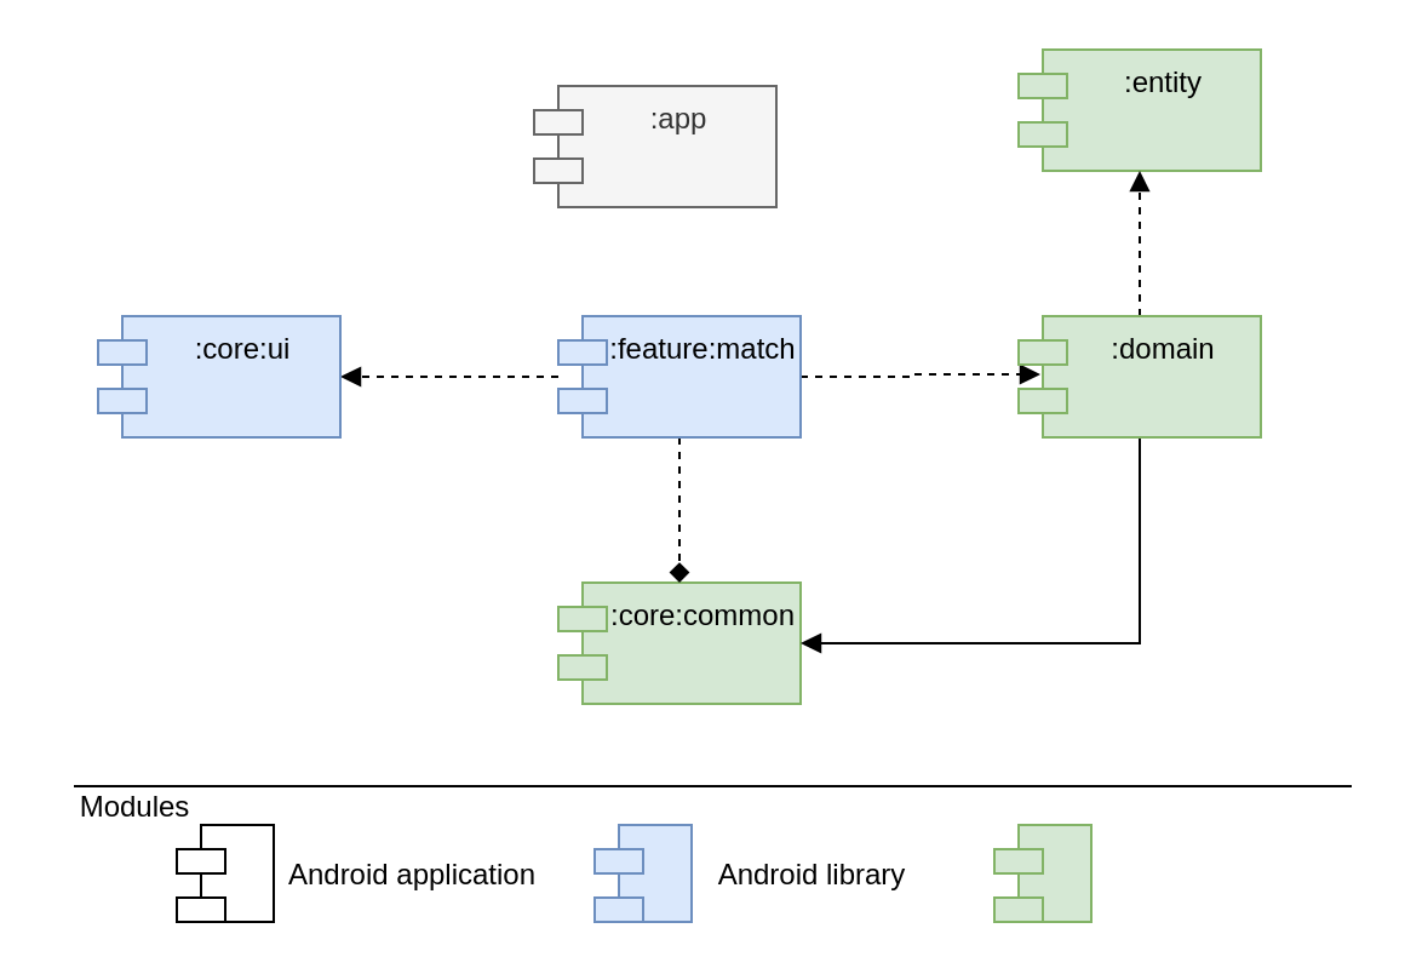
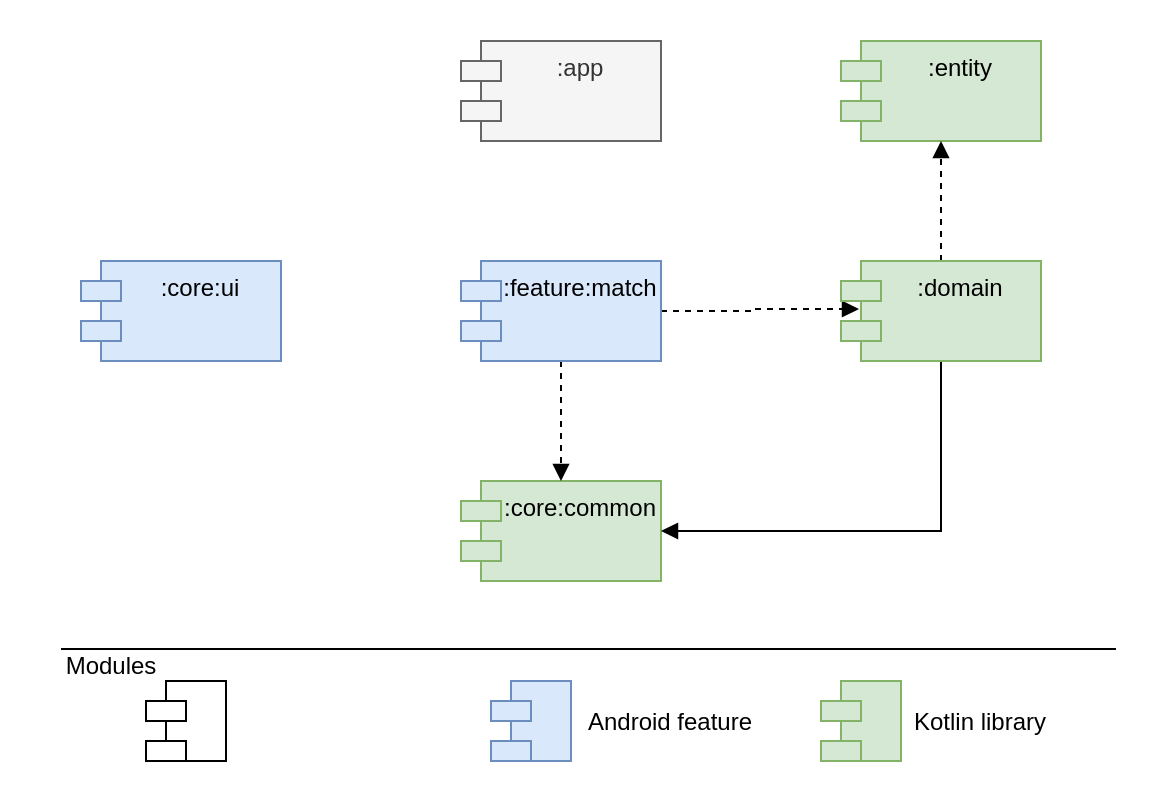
- <mxCell id="4" value=":app" style="shape=module;align=left;spacingLeft=20;align=center;verticalAlign=top;fillColor=#f5f5f5;fontColor=#333333;strokeColor=#666666;" vertex="1" parent="1"><mxGeometry x="220" y="35" width="100" height="50" as="geometry" /></mxCell>
+ <mxCell id="4" value=":app" style="shape=module;align=left;spacingLeft=20;align=center;verticalAlign=top;fillColor=#f5f5f5;fontColor=#333333;strokeColor=#666666;" vertex="1" parent="1"><mxGeometry x="230" y="20" width="100" height="50" as="geometry" /></mxCell>
- <mxCell id="7" style="edgeStyle=orthogonalEdgeStyle;rounded=0;orthogonalLoop=1;jettySize=auto;html=1;entryX=1;entryY=0.5;entryDx=0;entryDy=0;dashed=1;endArrow=block;endFill=1;" edge="1" parent="1" source="8" target="12"><mxGeometry relative="1" as="geometry" /></mxCell>
- <mxCell id="5" style="edgeStyle=orthogonalEdgeStyle;rounded=0;orthogonalLoop=1;jettySize=auto;html=1;entryX=0.5;entryY=0;entryDx=0;entryDy=0;dashed=1;endArrow=diamond;endFill=1;" edge="1" parent="1" source="8" target="3"><mxGeometry relative="1" as="geometry" /></mxCell>
+ <mxCell id="5" style="edgeStyle=orthogonalEdgeStyle;rounded=0;orthogonalLoop=1;jettySize=auto;html=1;entryX=0.5;entryY=0;entryDx=0;entryDy=0;dashed=1;endArrow=block;endFill=1;" edge="1" parent="1" source="8" target="3"><mxGeometry relative="1" as="geometry" /></mxCell>
- <mxCell id="18" value="Android application" style="text;align=center;fontStyle=0;verticalAlign=middle;spacingLeft=3;spacingRight=3;strokeColor=none;rotatable=0;points=[[0,0.5],[1,0.5]];portConstraint=eastwest;" vertex="1" parent="1"><mxGeometry x="130" y="347" width="80" height="26" as="geometry" /></mxCell>
+ <mxCell id="16" value="Kotlin library" style="text;align=center;fontStyle=0;verticalAlign=middle;spacingLeft=3;spacingRight=3;strokeColor=none;rotatable=0;points=[[0,0.5],[1,0.5]];portConstraint=eastwest;" vertex="1" parent="1"><mxGeometry x="450" y="347" width="80" height="26" as="geometry" /></mxCell>
- <mxCell id="17" value="Android library" style="text;align=center;fontStyle=0;verticalAlign=middle;spacingLeft=3;spacingRight=3;strokeColor=none;rotatable=0;points=[[0,0.5],[1,0.5]];portConstraint=eastwest;" vertex="1" parent="1"><mxGeometry x="295" y="347" width="80" height="26" as="geometry" /></mxCell>
+ <mxCell id="17" value="Android feature" style="text;align=center;fontStyle=0;verticalAlign=middle;spacingLeft=3;spacingRight=3;strokeColor=none;rotatable=0;points=[[0,0.5],[1,0.5]];portConstraint=eastwest;" vertex="1" parent="1"><mxGeometry x="295" y="347" width="80" height="26" as="geometry" /></mxCell>
